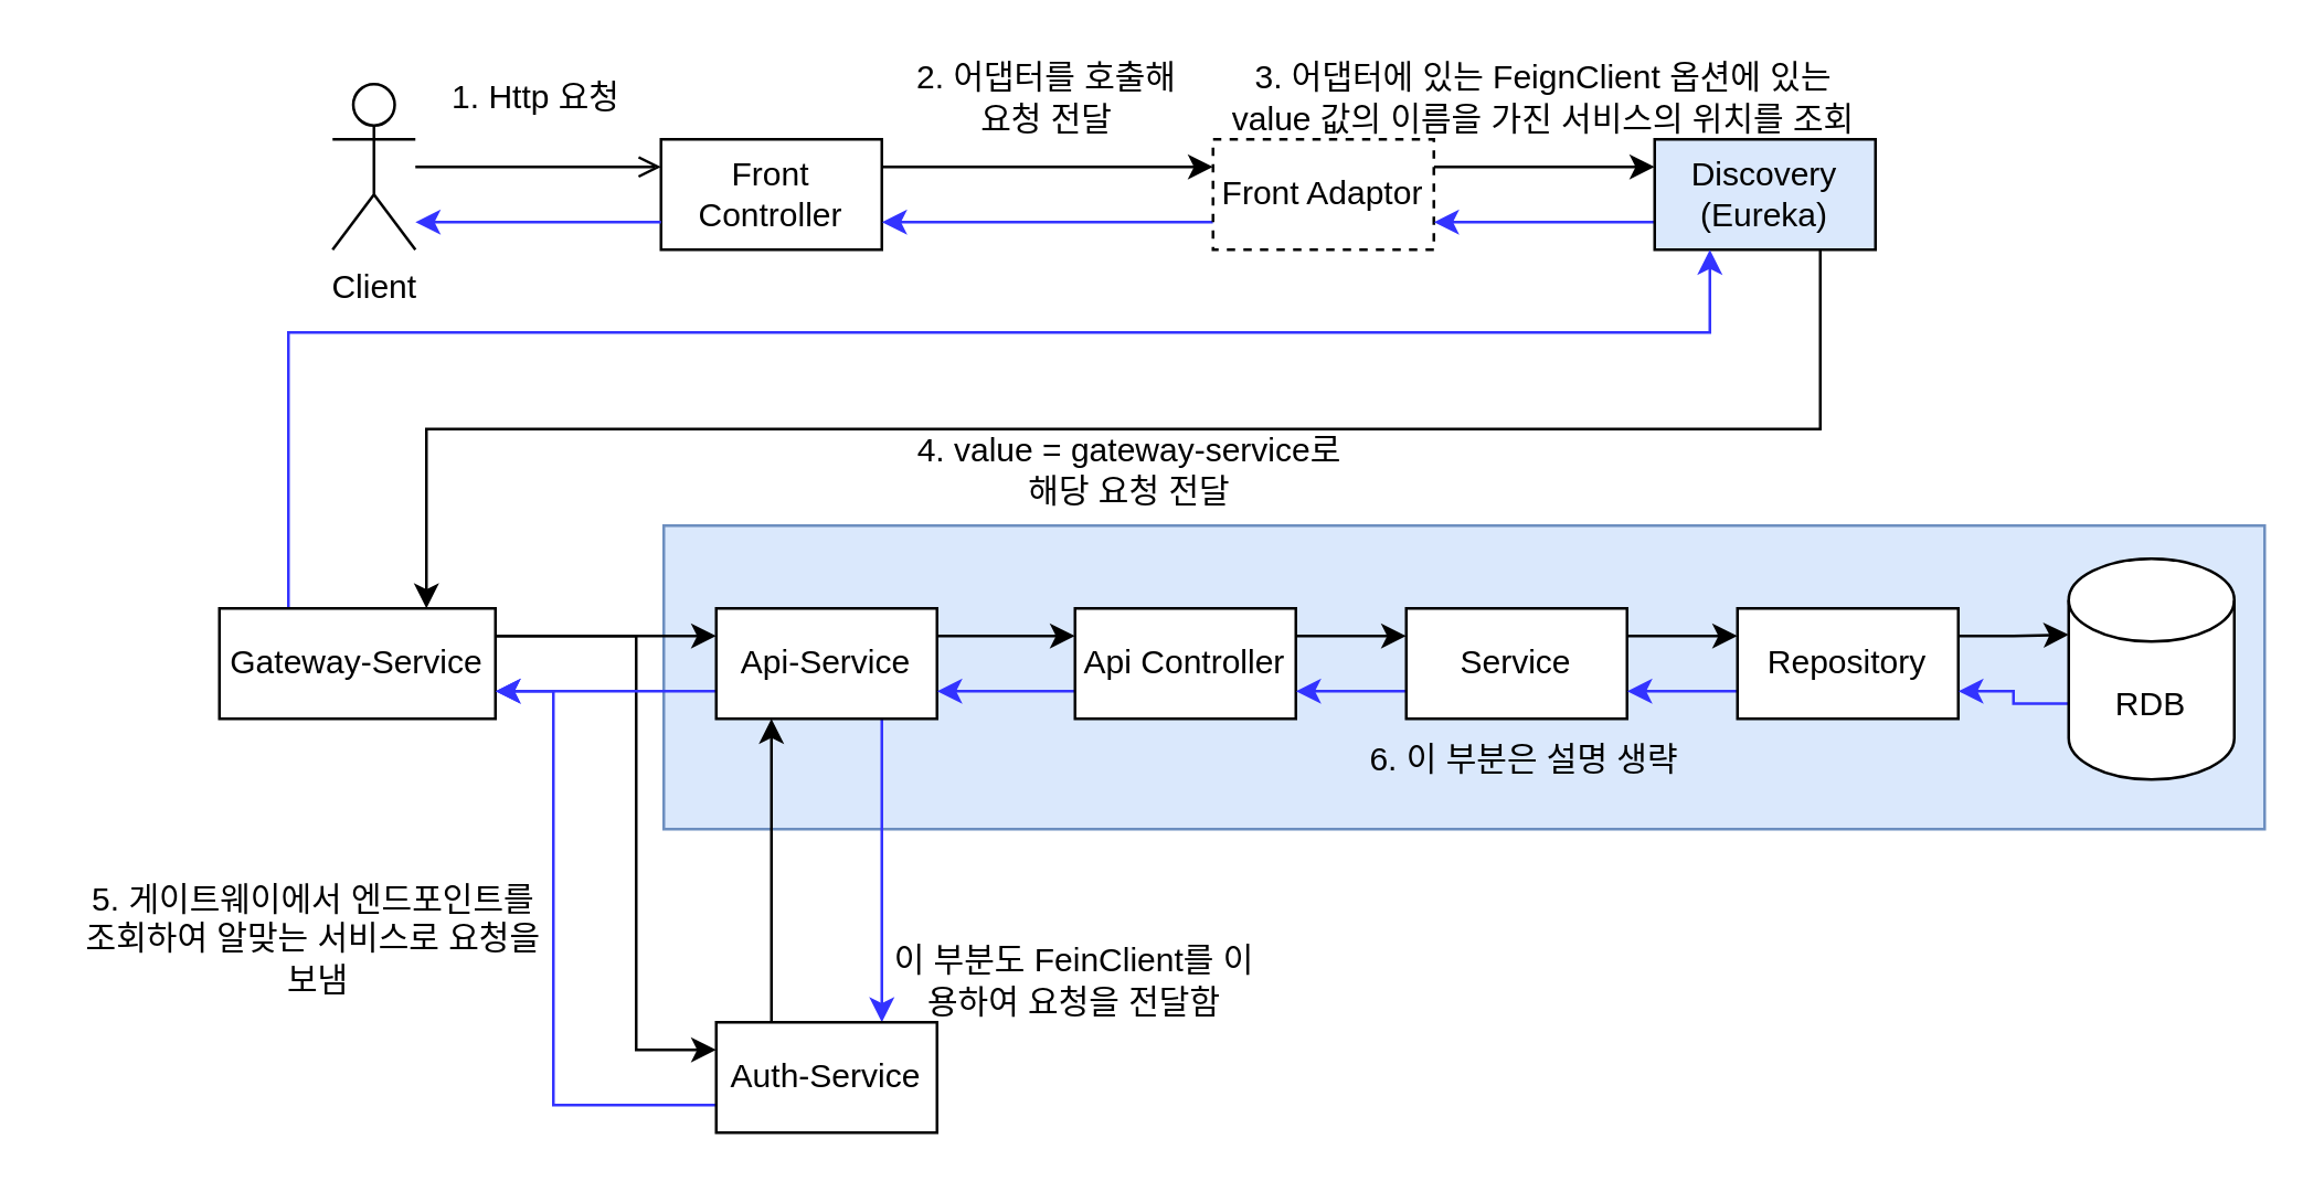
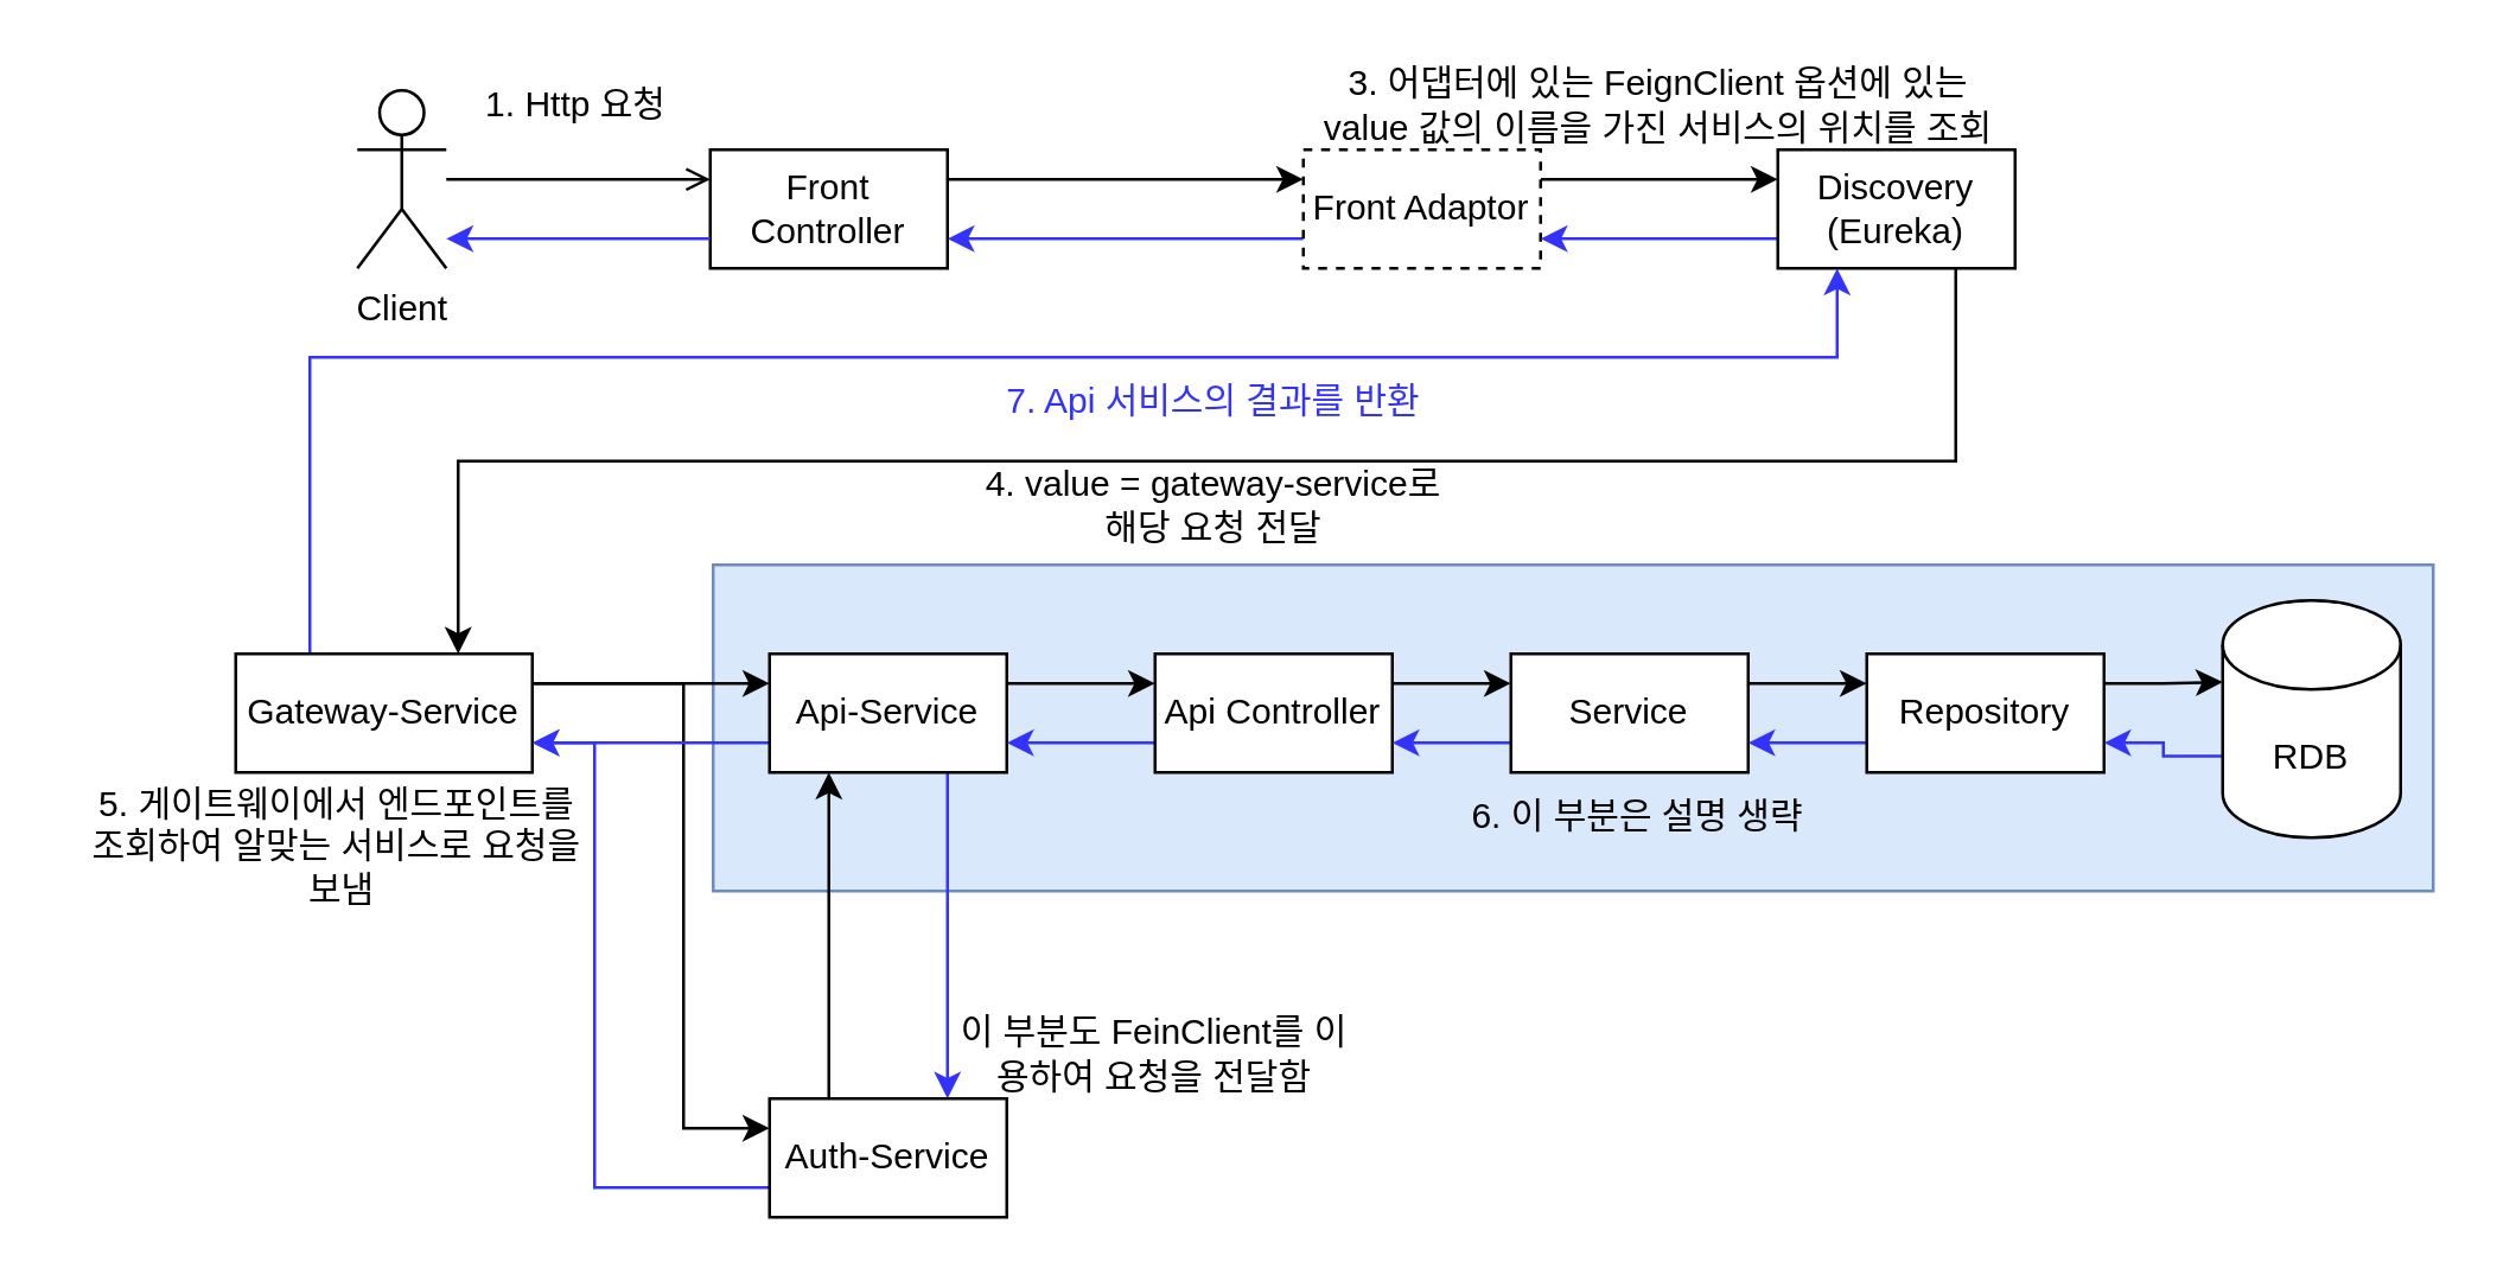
- <mxCell id="9" value="2. 어댑터를 호출해&lt;div&gt;요청 전달&lt;/div&gt;" style="text;html=1;align=center;verticalAlign=middle;whiteSpace=wrap;rounded=0;" parent="1" vertex="1"><mxGeometry x="319" y="20" width="120" height="30" as="geometry" /></mxCell>
- <mxCell id="12" value="Discovery&lt;div&gt;(Eureka)&lt;/div&gt;" style="rounded=0;whiteSpace=wrap;html=1;fillColor=#dae8fc;" parent="1" vertex="1"><mxGeometry x="599" y="50" width="80" height="40" as="geometry" /></mxCell>
+ <mxCell id="12" value="Discovery&lt;div&gt;(Eureka)&lt;/div&gt;" style="rounded=0;whiteSpace=wrap;html=1;" parent="1" vertex="1"><mxGeometry x="599" y="50" width="80" height="40" as="geometry" /></mxCell>
+ <mxCell id="39" value="7. Api 서비스의 결과를 반환" style="text;html=1;align=center;verticalAlign=middle;whiteSpace=wrap;rounded=0;fontColor=#3333FF;" parent="1" vertex="1"><mxGeometry x="309" y="120" width="200" height="30" as="geometry" /></mxCell>
- <mxCell id="23" value="5. 게이트웨이에서 엔드포인트를&amp;nbsp;&lt;div&gt;조회하여 알맞는 서비스로 요청을&amp;nbsp;&lt;/div&gt;&lt;div&gt;보냄&lt;/div&gt;" style="text;html=1;align=center;verticalAlign=middle;whiteSpace=wrap;rounded=0;" parent="1" vertex="1"><mxGeometry x="20" y="325" width="190" height="30" as="geometry" /></mxCell>
+ <mxCell id="23" value="5. 게이트웨이에서 엔드포인트를&amp;nbsp;&lt;div&gt;조회하여 알맞는 서비스로 요청을&amp;nbsp;&lt;/div&gt;&lt;div&gt;보냄&lt;/div&gt;" style="text;html=1;align=center;verticalAlign=middle;whiteSpace=wrap;rounded=0;" parent="1" vertex="1"><mxGeometry x="20" y="270" width="190" height="30" as="geometry" /></mxCell>
